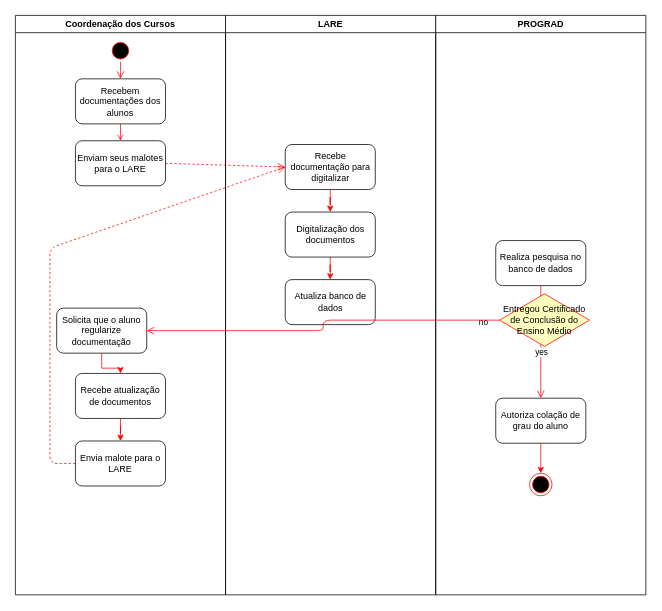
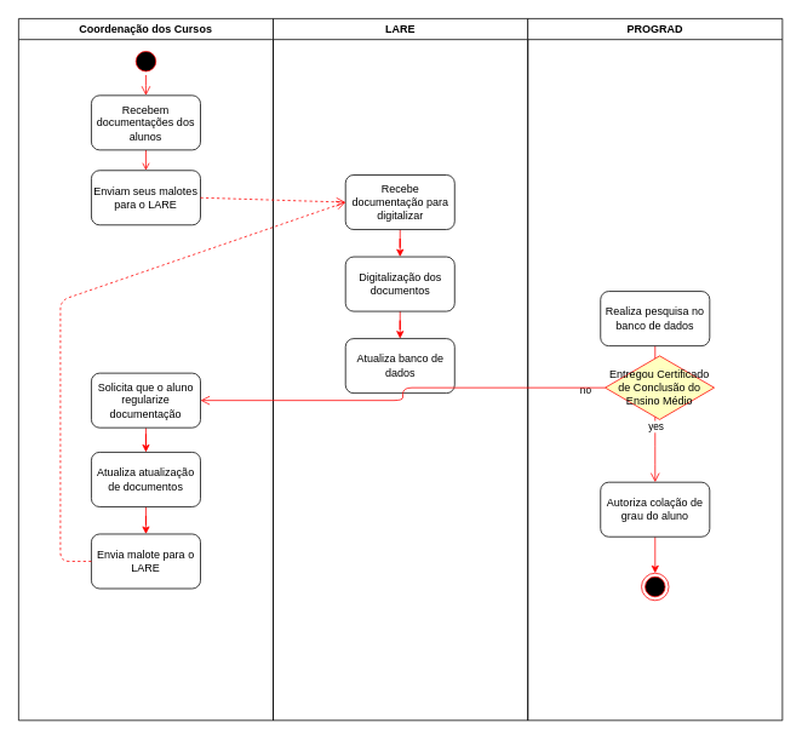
- <mxCell id="9" value="Solicita que o aluno regularize documentação" style="rounded=1;whiteSpace=wrap;html=1;" parent="2" vertex="1"><mxGeometry x="55" y="390" width="120" height="60" as="geometry" /></mxCell>
+ <mxCell id="9" value="Solicita que o aluno regularize documentação" style="rounded=1;whiteSpace=wrap;html=1;" parent="2" vertex="1"><mxGeometry x="80" y="390" width="120" height="60" as="geometry" /></mxCell>
- <mxCell id="11" value="Recebe atualização de documentos" style="rounded=1;whiteSpace=wrap;html=1;" parent="2" vertex="1"><mxGeometry x="80" y="477" width="120" height="60" as="geometry" /></mxCell>
+ <mxCell id="11" value="Atualiza atualização de documentos" style="rounded=1;whiteSpace=wrap;html=1;" parent="2" vertex="1"><mxGeometry x="80" y="477" width="120" height="60" as="geometry" /></mxCell>
